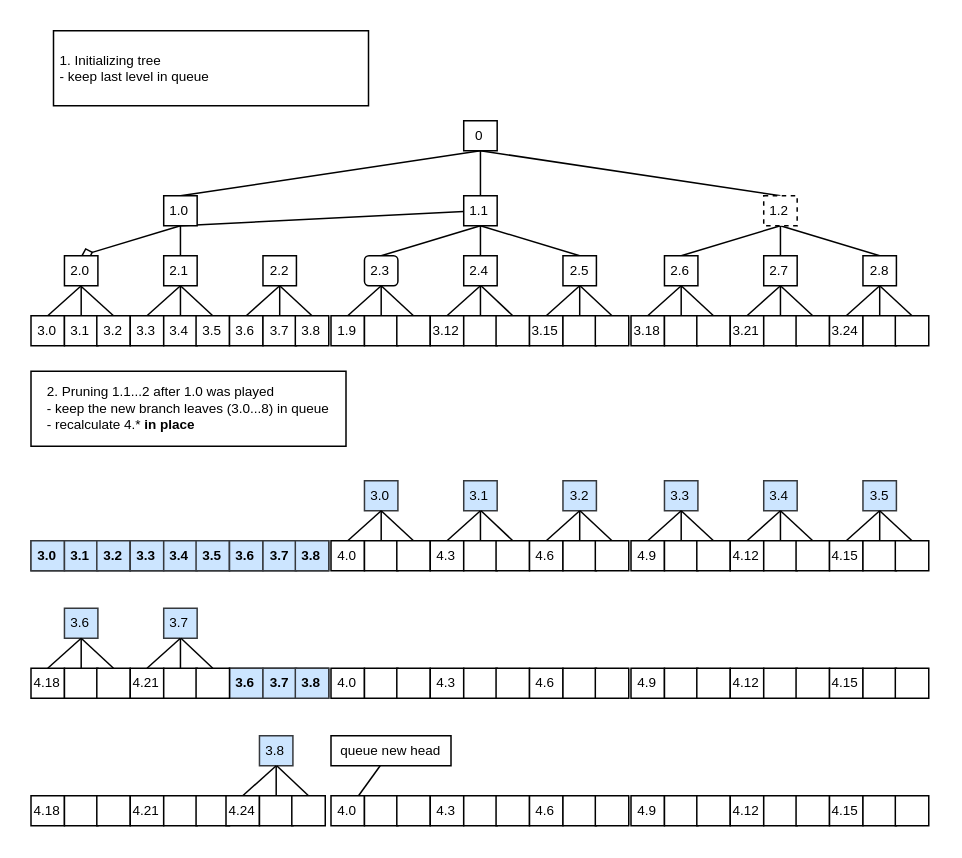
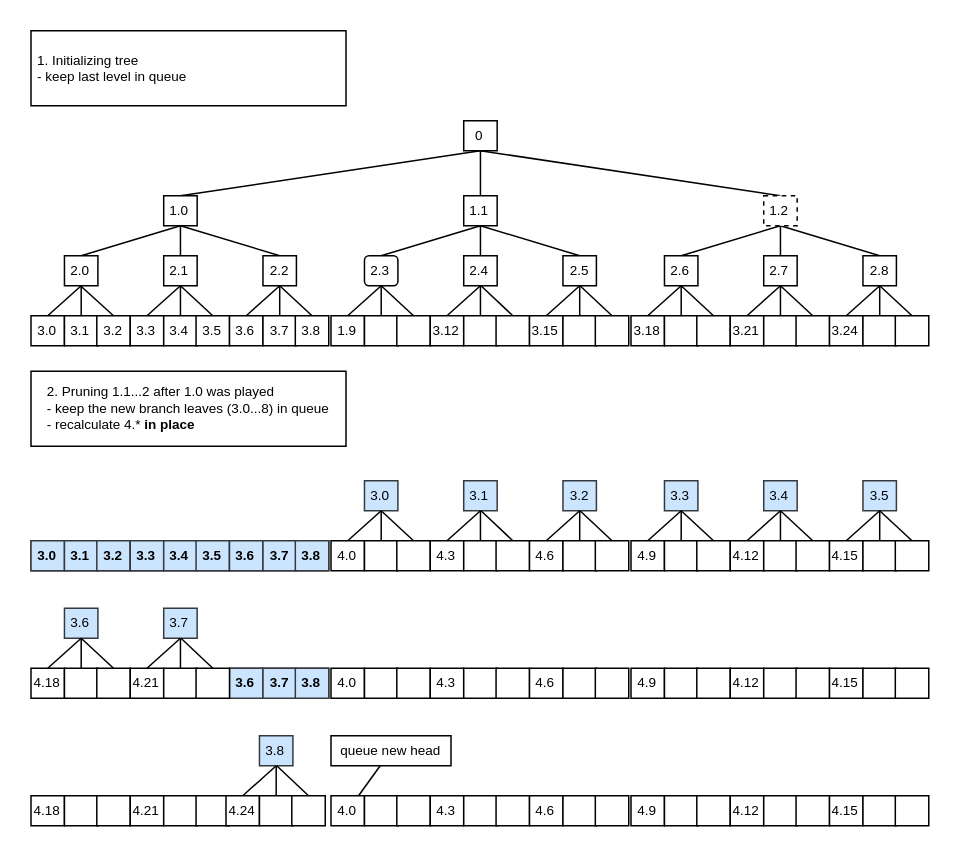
- <mxCell id="235" value="&lt;div&gt;&lt;span style=&quot;white-space: pre&quot;&gt;&lt;span style=&quot;white-space: pre&quot;&gt; &lt;/span&gt;1. Initializing tree&lt;/span&gt;&lt;/div&gt;&lt;div&gt;&lt;span style=&quot;white-space: pre&quot;&gt;&lt;span style=&quot;white-space: pre&quot;&gt; &lt;/span&gt;- keep last level in queue&lt;/span&gt;&lt;/div&gt;&lt;div&gt;&lt;span style=&quot;white-space: pre&quot;&gt;&lt;/span&gt;&lt;/div&gt;" style="rounded=0;whiteSpace=wrap;html=1;fontSize=9;align=left;" parent="1" vertex="1"><mxGeometry x="35" y="20" width="210" height="50" as="geometry" /></mxCell>
+ <mxCell id="235" value="&lt;div&gt;&lt;span style=&quot;white-space: pre&quot;&gt;&lt;span style=&quot;white-space: pre&quot;&gt; &lt;/span&gt;1. Initializing tree&lt;/span&gt;&lt;/div&gt;&lt;div&gt;&lt;span style=&quot;white-space: pre&quot;&gt;&lt;span style=&quot;white-space: pre&quot;&gt; &lt;/span&gt;- keep last level in queue&lt;/span&gt;&lt;/div&gt;&lt;div&gt;&lt;span style=&quot;white-space: pre&quot;&gt;&lt;/span&gt;&lt;/div&gt;" style="rounded=0;whiteSpace=wrap;html=1;fontSize=9;align=left;" parent="1" vertex="1"><mxGeometry x="20" y="20" width="210" height="50" as="geometry" /></mxCell>
- <mxCell id="21" value="" style="edgeStyle=none;rounded=0;orthogonalLoop=1;jettySize=auto;html=1;fontSize=9;exitX=0.5;exitY=1;exitDx=0;exitDy=0;endArrow=none;endFill=0;exitPerimeter=0;" parent="1" source="30" target="59" edge="1"><mxGeometry relative="1" as="geometry"><mxPoint x="185.797" y="90" as="sourcePoint" /></mxGeometry></mxCell>
+ <mxCell id="21" value="" style="edgeStyle=none;rounded=0;orthogonalLoop=1;jettySize=auto;html=1;fontSize=9;exitX=0.5;exitY=1;exitDx=0;exitDy=0;endArrow=none;endFill=0;exitPerimeter=0;entryX=0.5;entryY=0;entryDx=0;entryDy=0;" parent="1" source="30" target="22" edge="1"><mxGeometry relative="1" as="geometry"><mxPoint x="185.797" y="90" as="sourcePoint" /></mxGeometry></mxCell>
- <mxCell id="3" value="" style="edgeStyle=none;rounded=0;orthogonalLoop=1;jettySize=auto;html=1;fontSize=9;exitX=0.5;exitY=1;exitDx=0;exitDy=0;endArrow=diamond;endFill=0;entryX=0.5;entryY=0;entryDx=0;entryDy=0;" parent="1" source="30" target="4" edge="1"><mxGeometry relative="1" as="geometry"><mxPoint x="53.457" y="90" as="sourcePoint" /></mxGeometry></mxCell>
+ <mxCell id="3" value="" style="edgeStyle=none;rounded=0;orthogonalLoop=1;jettySize=auto;html=1;fontSize=9;exitX=0.5;exitY=1;exitDx=0;exitDy=0;endArrow=none;endFill=0;entryX=0.5;entryY=0;entryDx=0;entryDy=0;" parent="1" source="30" target="4" edge="1"><mxGeometry relative="1" as="geometry"><mxPoint x="53.457" y="90" as="sourcePoint" /></mxGeometry></mxCell>
